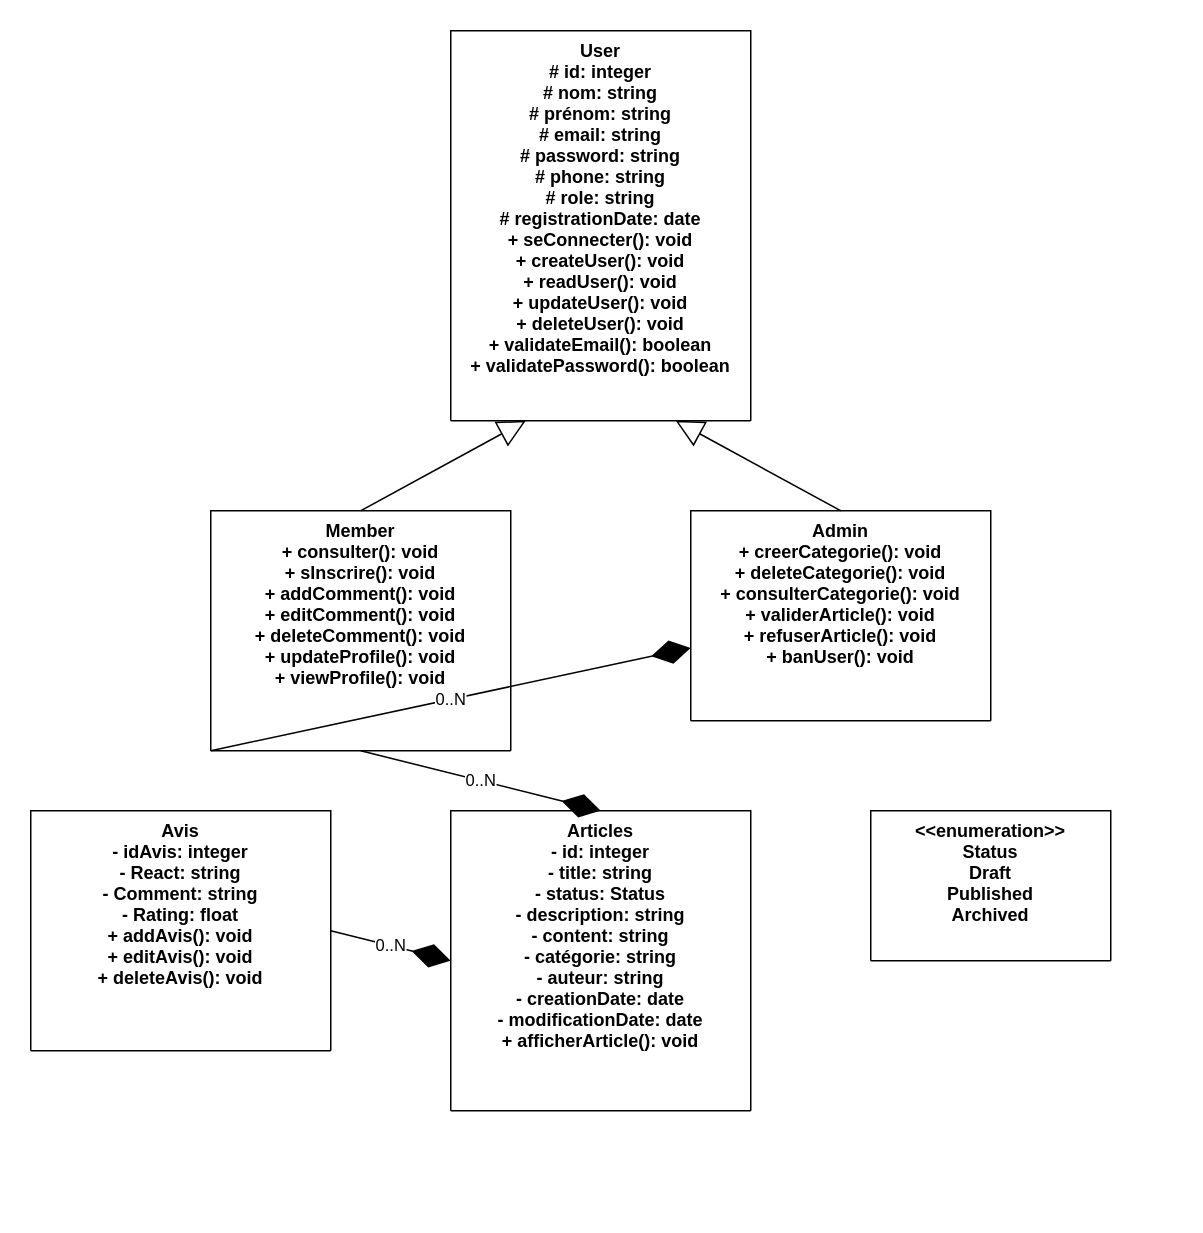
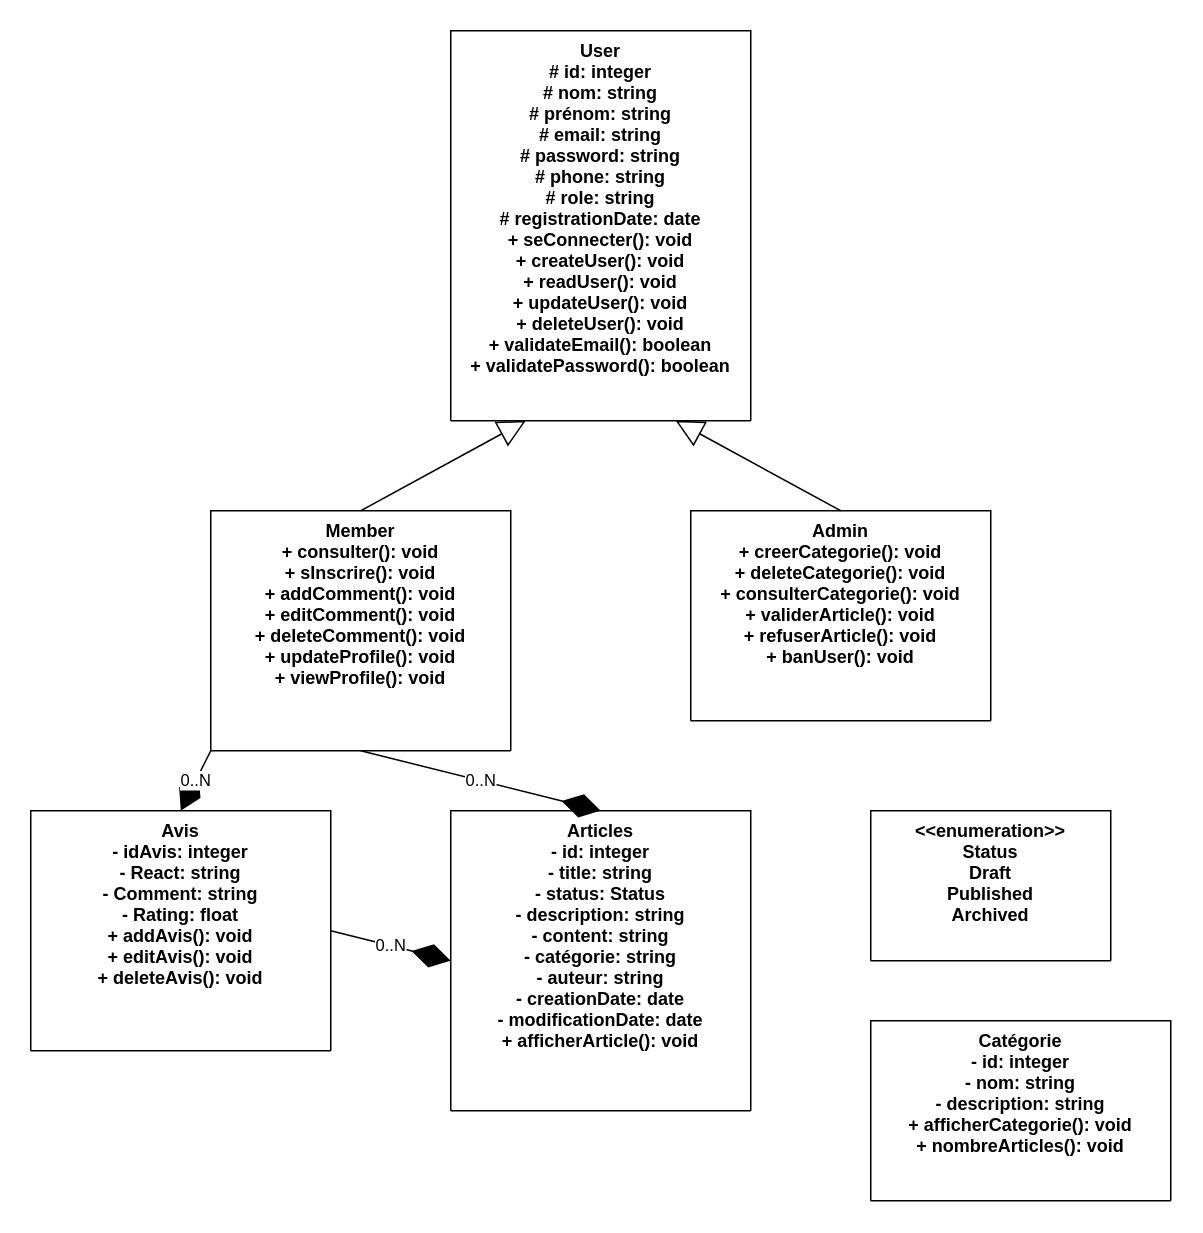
- <mxCell id="13" value="0..N" style="endArrow=diamondThin;endFill=1;endSize=24;html=1;exitX=0;exitY=1;exitDx=0;exitDy=0;" edge="1" parent="1" source="3" target="4"><mxGeometry relative="1" as="geometry" /></mxCell>
+ <mxCell id="13" value="0..N" style="endArrow=diamondThin;endFill=1;endSize=24;html=1;exitX=0;exitY=1;exitDx=0;exitDy=0;entryX=0.5;entryY=0;entryDx=0;entryDy=0;" edge="1" parent="1" source="3" target="7"><mxGeometry relative="1" as="geometry" /></mxCell>
+ <mxCell id="8" value="Catégorie&#10;- id: integer&#10;- nom: string&#10;- description: string&#10;+ afficherCategorie(): void&#10;+ nombreArticles(): void" style="swimlane;fontStyle=1;align=center;verticalAlign=top;childLayout=stackLayout;horizontal=1;startSize=120;horizontalStack=0;resizeParent=1;resizeParentMax=0;resizeLast=0;collapsible=1;marginBottom=0;" vertex="1" parent="1"><mxGeometry x="580" y="680" width="200" height="120" as="geometry" /></mxCell>
